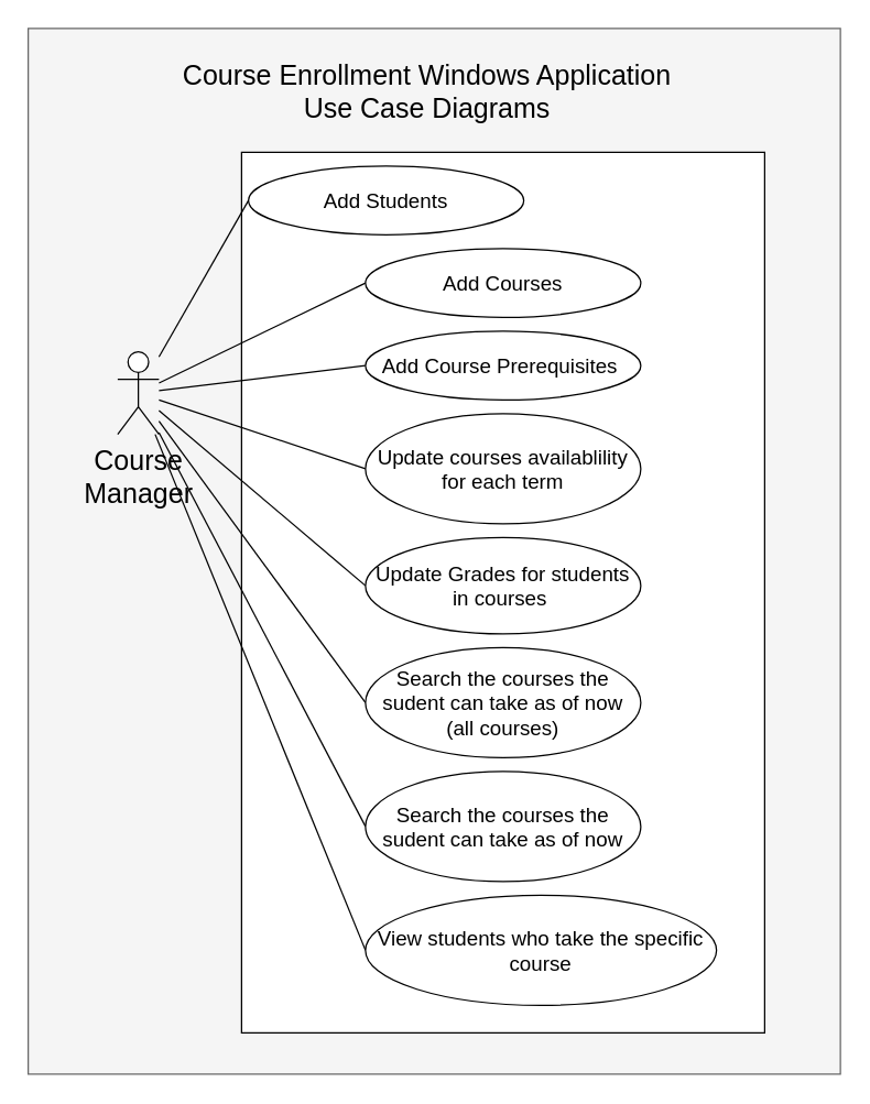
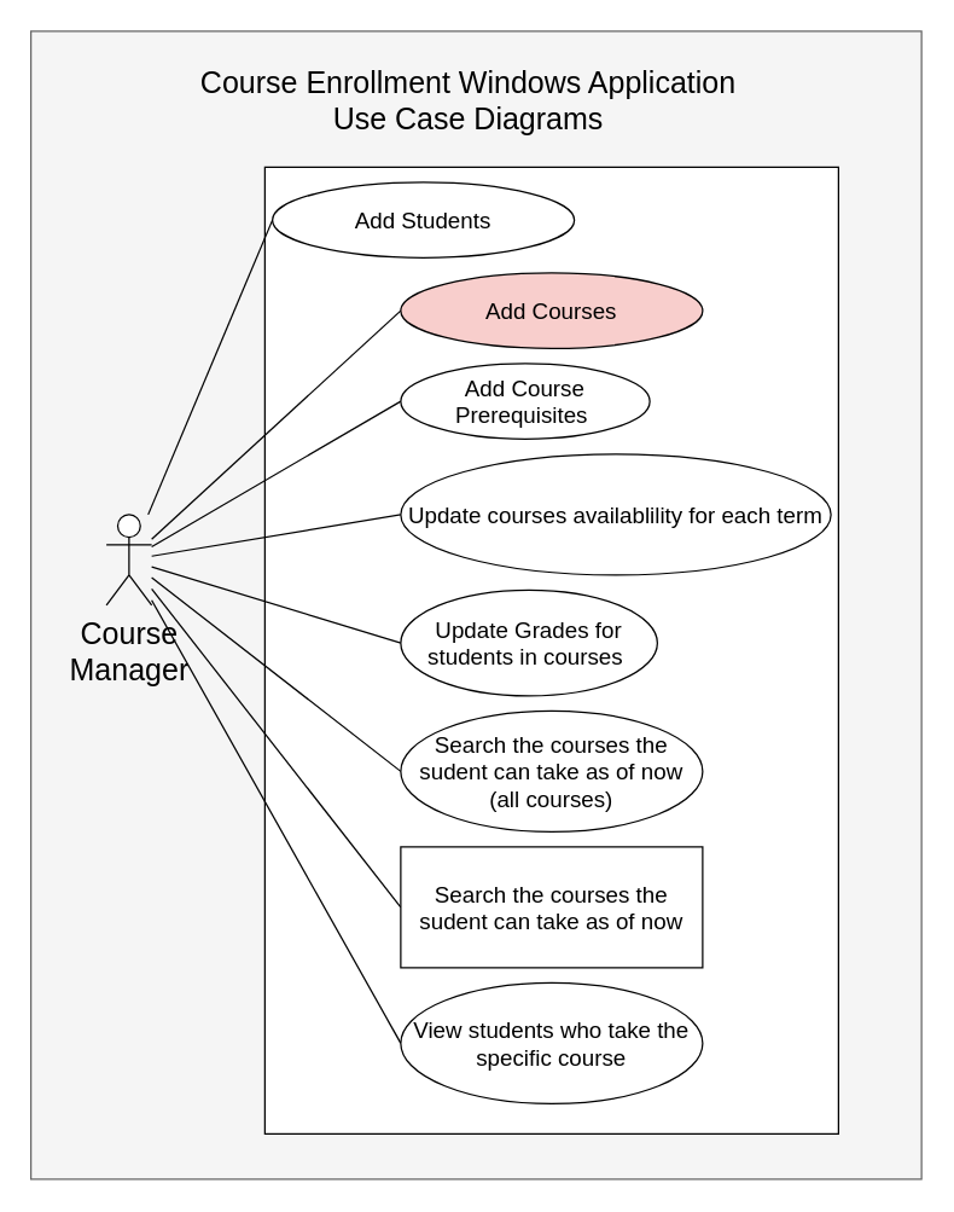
- <mxCell id="15" value="Add Courses" style="ellipse;whiteSpace=wrap;html=1;fontSize=15;" parent="1" vertex="1"><mxGeometry x="265" y="180" width="200" height="50" as="geometry" /></mxCell>
+ <mxCell id="15" value="Add Courses" style="ellipse;whiteSpace=wrap;html=1;fontSize=15;fillColor=#f8cecc;" parent="1" vertex="1"><mxGeometry x="265" y="180" width="200" height="50" as="geometry" /></mxCell>
- <mxCell id="16" value="Add Course Prerequisites&amp;nbsp;" style="ellipse;whiteSpace=wrap;html=1;fontSize=15;" parent="1" vertex="1"><mxGeometry x="265" y="240" width="200" height="50" as="geometry" /></mxCell>
+ <mxCell id="16" value="Add Course Prerequisites&amp;nbsp;" style="ellipse;whiteSpace=wrap;html=1;fontSize=15;" parent="1" vertex="1"><mxGeometry x="265" y="240" width="165" height="50" as="geometry" /></mxCell>
- <mxCell id="12" value="Course &lt;br&gt;Manager" style="shape=umlActor;verticalLabelPosition=bottom;verticalAlign=top;html=1;outlineConnect=0;fontSize=20;" parent="1" vertex="1"><mxGeometry x="85" y="255" width="30" height="60" as="geometry" /></mxCell>
+ <mxCell id="12" value="Course &lt;br&gt;Manager" style="shape=umlActor;verticalLabelPosition=bottom;verticalAlign=top;html=1;outlineConnect=0;fontSize=20;" parent="1" vertex="1"><mxGeometry x="70" y="340" width="30" height="60" as="geometry" /></mxCell>
- <mxCell id="17" value="&lt;font style=&quot;font-size: 15px;&quot;&gt;Update courses availablility for each term&lt;/font&gt;" style="ellipse;whiteSpace=wrap;html=1;fontSize=15;" parent="1" vertex="1"><mxGeometry x="265" y="300" width="200" height="80" as="geometry" /></mxCell>
+ <mxCell id="17" value="&lt;font style=&quot;font-size: 15px;&quot;&gt;Update courses availablility for each term&lt;/font&gt;" style="ellipse;whiteSpace=wrap;html=1;fontSize=15;" parent="1" vertex="1"><mxGeometry x="265" y="300" width="285" height="80" as="geometry" /></mxCell>
- <mxCell id="18" value="&lt;font style=&quot;font-size: 15px;&quot;&gt;Update Grades for students in courses&amp;nbsp;&lt;/font&gt;" style="ellipse;whiteSpace=wrap;html=1;fontSize=15;" parent="1" vertex="1"><mxGeometry x="265" y="390" width="200" height="70" as="geometry" /></mxCell>
+ <mxCell id="18" value="&lt;font style=&quot;font-size: 15px;&quot;&gt;Update Grades for students in courses&amp;nbsp;&lt;/font&gt;" style="ellipse;whiteSpace=wrap;html=1;fontSize=15;" parent="1" vertex="1"><mxGeometry x="265" y="390" width="170" height="70" as="geometry" /></mxCell>
- <mxCell id="20" value="&lt;font style=&quot;font-size: 15px;&quot;&gt;Search the courses the sudent can take as of now&lt;/font&gt;" style="ellipse;whiteSpace=wrap;html=1;fontSize=15;" parent="1" vertex="1"><mxGeometry x="265" y="560" width="200" height="80" as="geometry" /></mxCell>
+ <mxCell id="20" value="&lt;font style=&quot;font-size: 15px;&quot;&gt;Search the courses the sudent can take as of now&lt;/font&gt;" style="whiteSpace=wrap;html=1;fontSize=15;rounded=0;" parent="1" vertex="1"><mxGeometry x="265" y="560" width="200" height="80" as="geometry" /></mxCell>
- <mxCell id="21" value="&lt;font style=&quot;font-size: 15px&quot;&gt;View students who take the specific course&lt;/font&gt;" style="ellipse;whiteSpace=wrap;html=1;fontSize=15;" parent="1" vertex="1"><mxGeometry x="265" y="650" width="255" height="80" as="geometry" /></mxCell>
+ <mxCell id="21" value="&lt;font style=&quot;font-size: 15px&quot;&gt;View students who take the specific course&lt;/font&gt;" style="ellipse;whiteSpace=wrap;html=1;fontSize=15;" parent="1" vertex="1"><mxGeometry x="265" y="650" width="200" height="80" as="geometry" /></mxCell>
